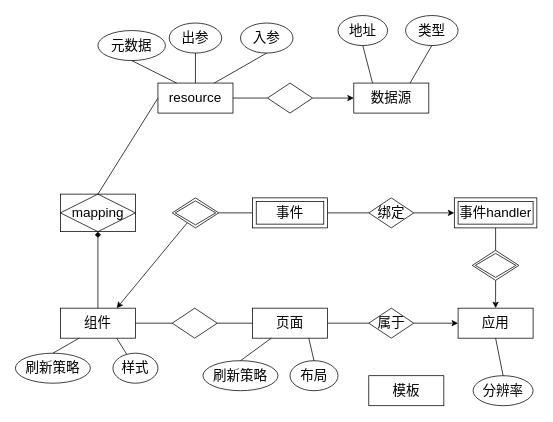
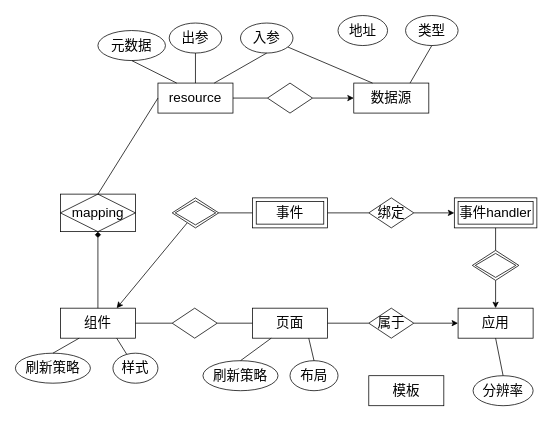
- <mxCell id="44" value="" style="endArrow=none;html=1;rounded=0;exitX=0.25;exitY=0;exitDx=0;exitDy=0;entryX=0.5;entryY=1;entryDx=0;entryDy=0;fontSize=18;" parent="1" source="24" target="42" edge="1"><mxGeometry relative="1" as="geometry"><mxPoint x="556" y="120" as="sourcePoint" /><mxPoint x="600" y="70" as="targetPoint" /></mxGeometry></mxCell>
+ <mxCell id="44" value="" style="endArrow=none;html=1;rounded=0;exitX=0.25;exitY=0;exitDx=0;exitDy=0;fontSize=18;" parent="1" source="24" target="47" edge="1"><mxGeometry relative="1" as="geometry"><mxPoint x="556" y="120" as="sourcePoint" /><mxPoint x="600" y="70" as="targetPoint" /></mxGeometry></mxCell>
